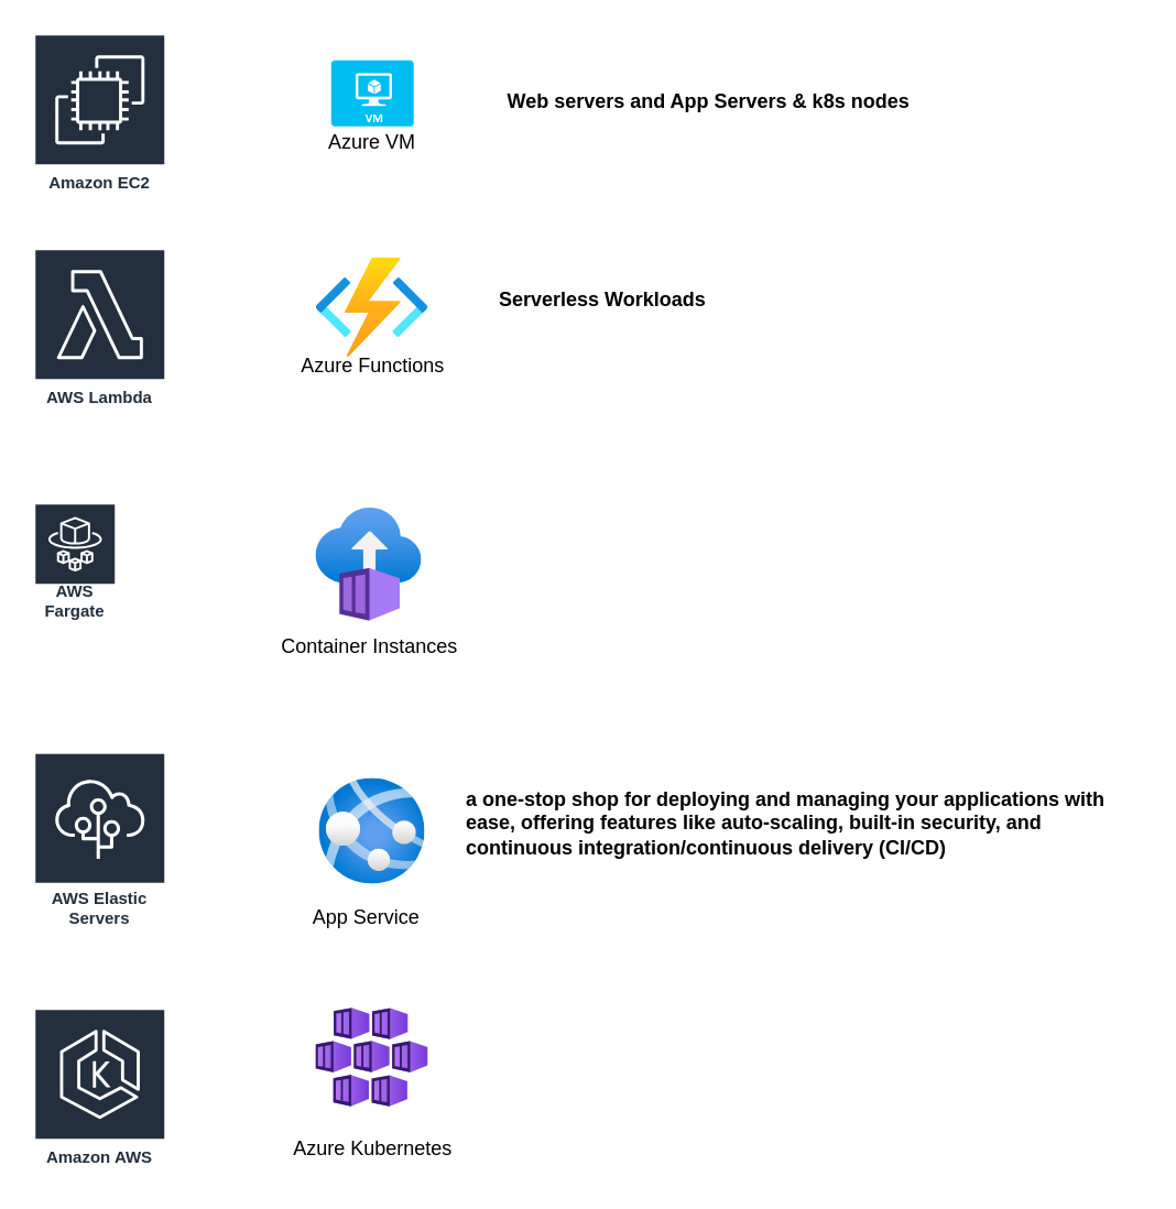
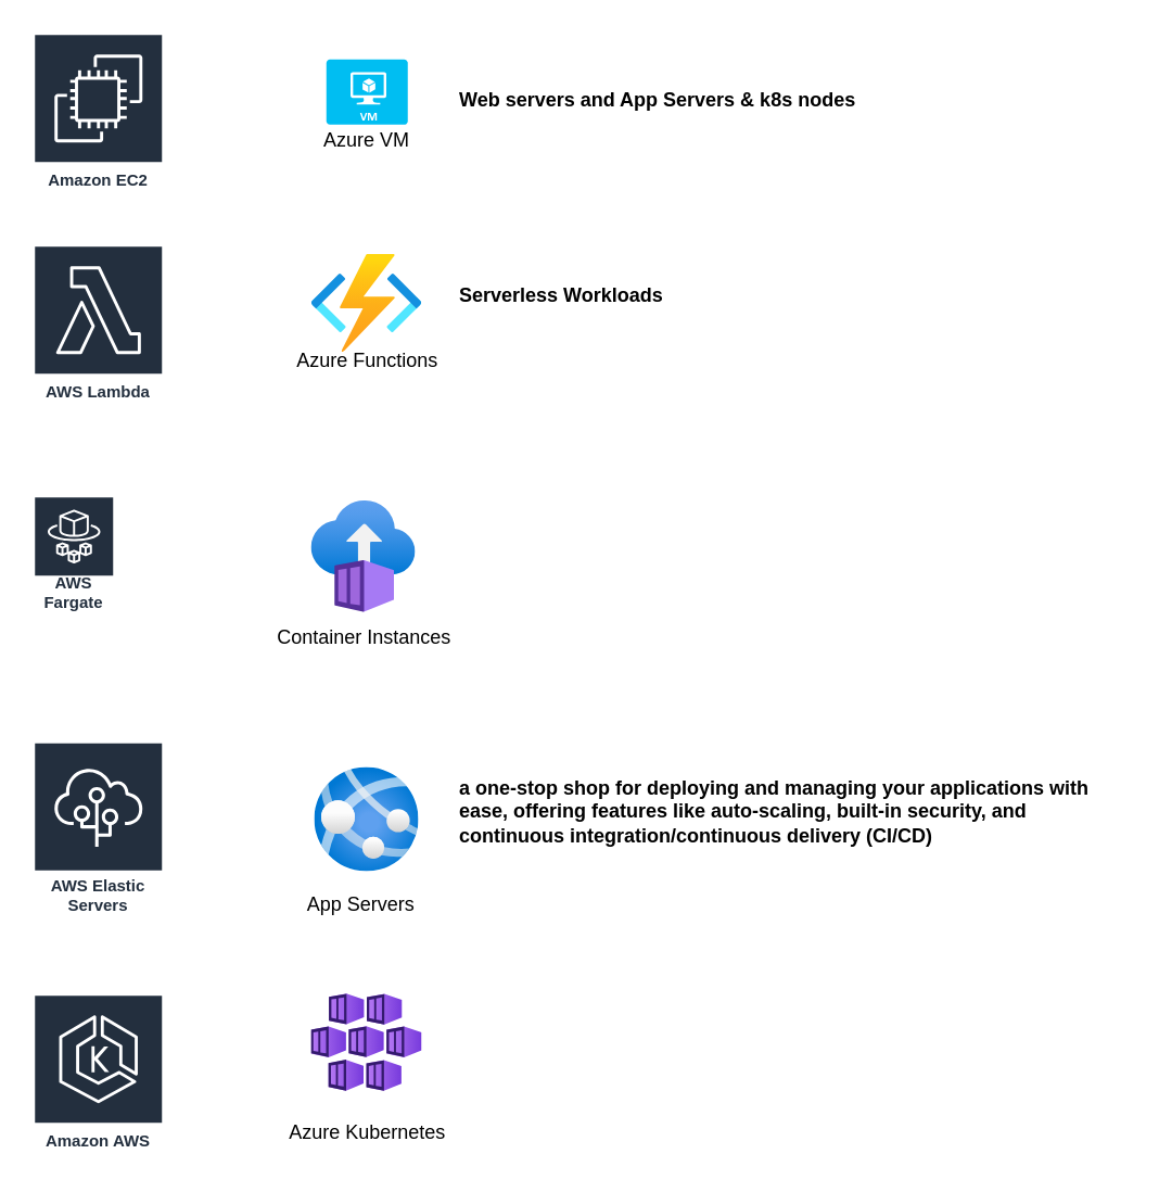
- <mxCell id="3" value="&lt;b&gt;Web servers and App Servers &amp;amp; k8s nodes&lt;/b&gt;" style="text;strokeColor=none;align=left;fillColor=none;html=1;verticalAlign=middle;whiteSpace=wrap;rounded=0;" vertex="1" parent="1"><mxGeometry x="305" y="46" width="270" height="30" as="geometry" /></mxCell>
+ <mxCell id="3" value="&lt;b&gt;Web servers and App Servers &amp;amp; k8s nodes&lt;/b&gt;" style="text;strokeColor=none;align=left;fillColor=none;html=1;verticalAlign=middle;whiteSpace=wrap;rounded=0;" vertex="1" parent="1"><mxGeometry x="280" y="46" width="270" height="30" as="geometry" /></mxCell>
- <mxCell id="5" value="&lt;b&gt;Serverless Workloads&lt;/b&gt;" style="text;strokeColor=none;align=left;fillColor=none;html=1;verticalAlign=middle;whiteSpace=wrap;rounded=0;" vertex="1" parent="1"><mxGeometry x="300" y="166" width="270" height="30" as="geometry" /></mxCell>
+ <mxCell id="5" value="&lt;b&gt;Serverless Workloads&lt;/b&gt;" style="text;strokeColor=none;align=left;fillColor=none;html=1;verticalAlign=middle;whiteSpace=wrap;rounded=0;" vertex="1" parent="1"><mxGeometry x="280" y="166" width="270" height="30" as="geometry" /></mxCell>
- <mxCell id="12" value="App Service" style="text;strokeColor=none;align=center;fillColor=none;html=1;verticalAlign=middle;whiteSpace=wrap;rounded=0;" vertex="1" parent="1"><mxGeometry x="163" y="540" width="117" height="30" as="geometry" /></mxCell>
+ <mxCell id="12" value="App Servers" style="text;strokeColor=none;align=center;fillColor=none;html=1;verticalAlign=middle;whiteSpace=wrap;rounded=0;" vertex="1" parent="1"><mxGeometry x="163" y="540" width="117" height="30" as="geometry" /></mxCell>
